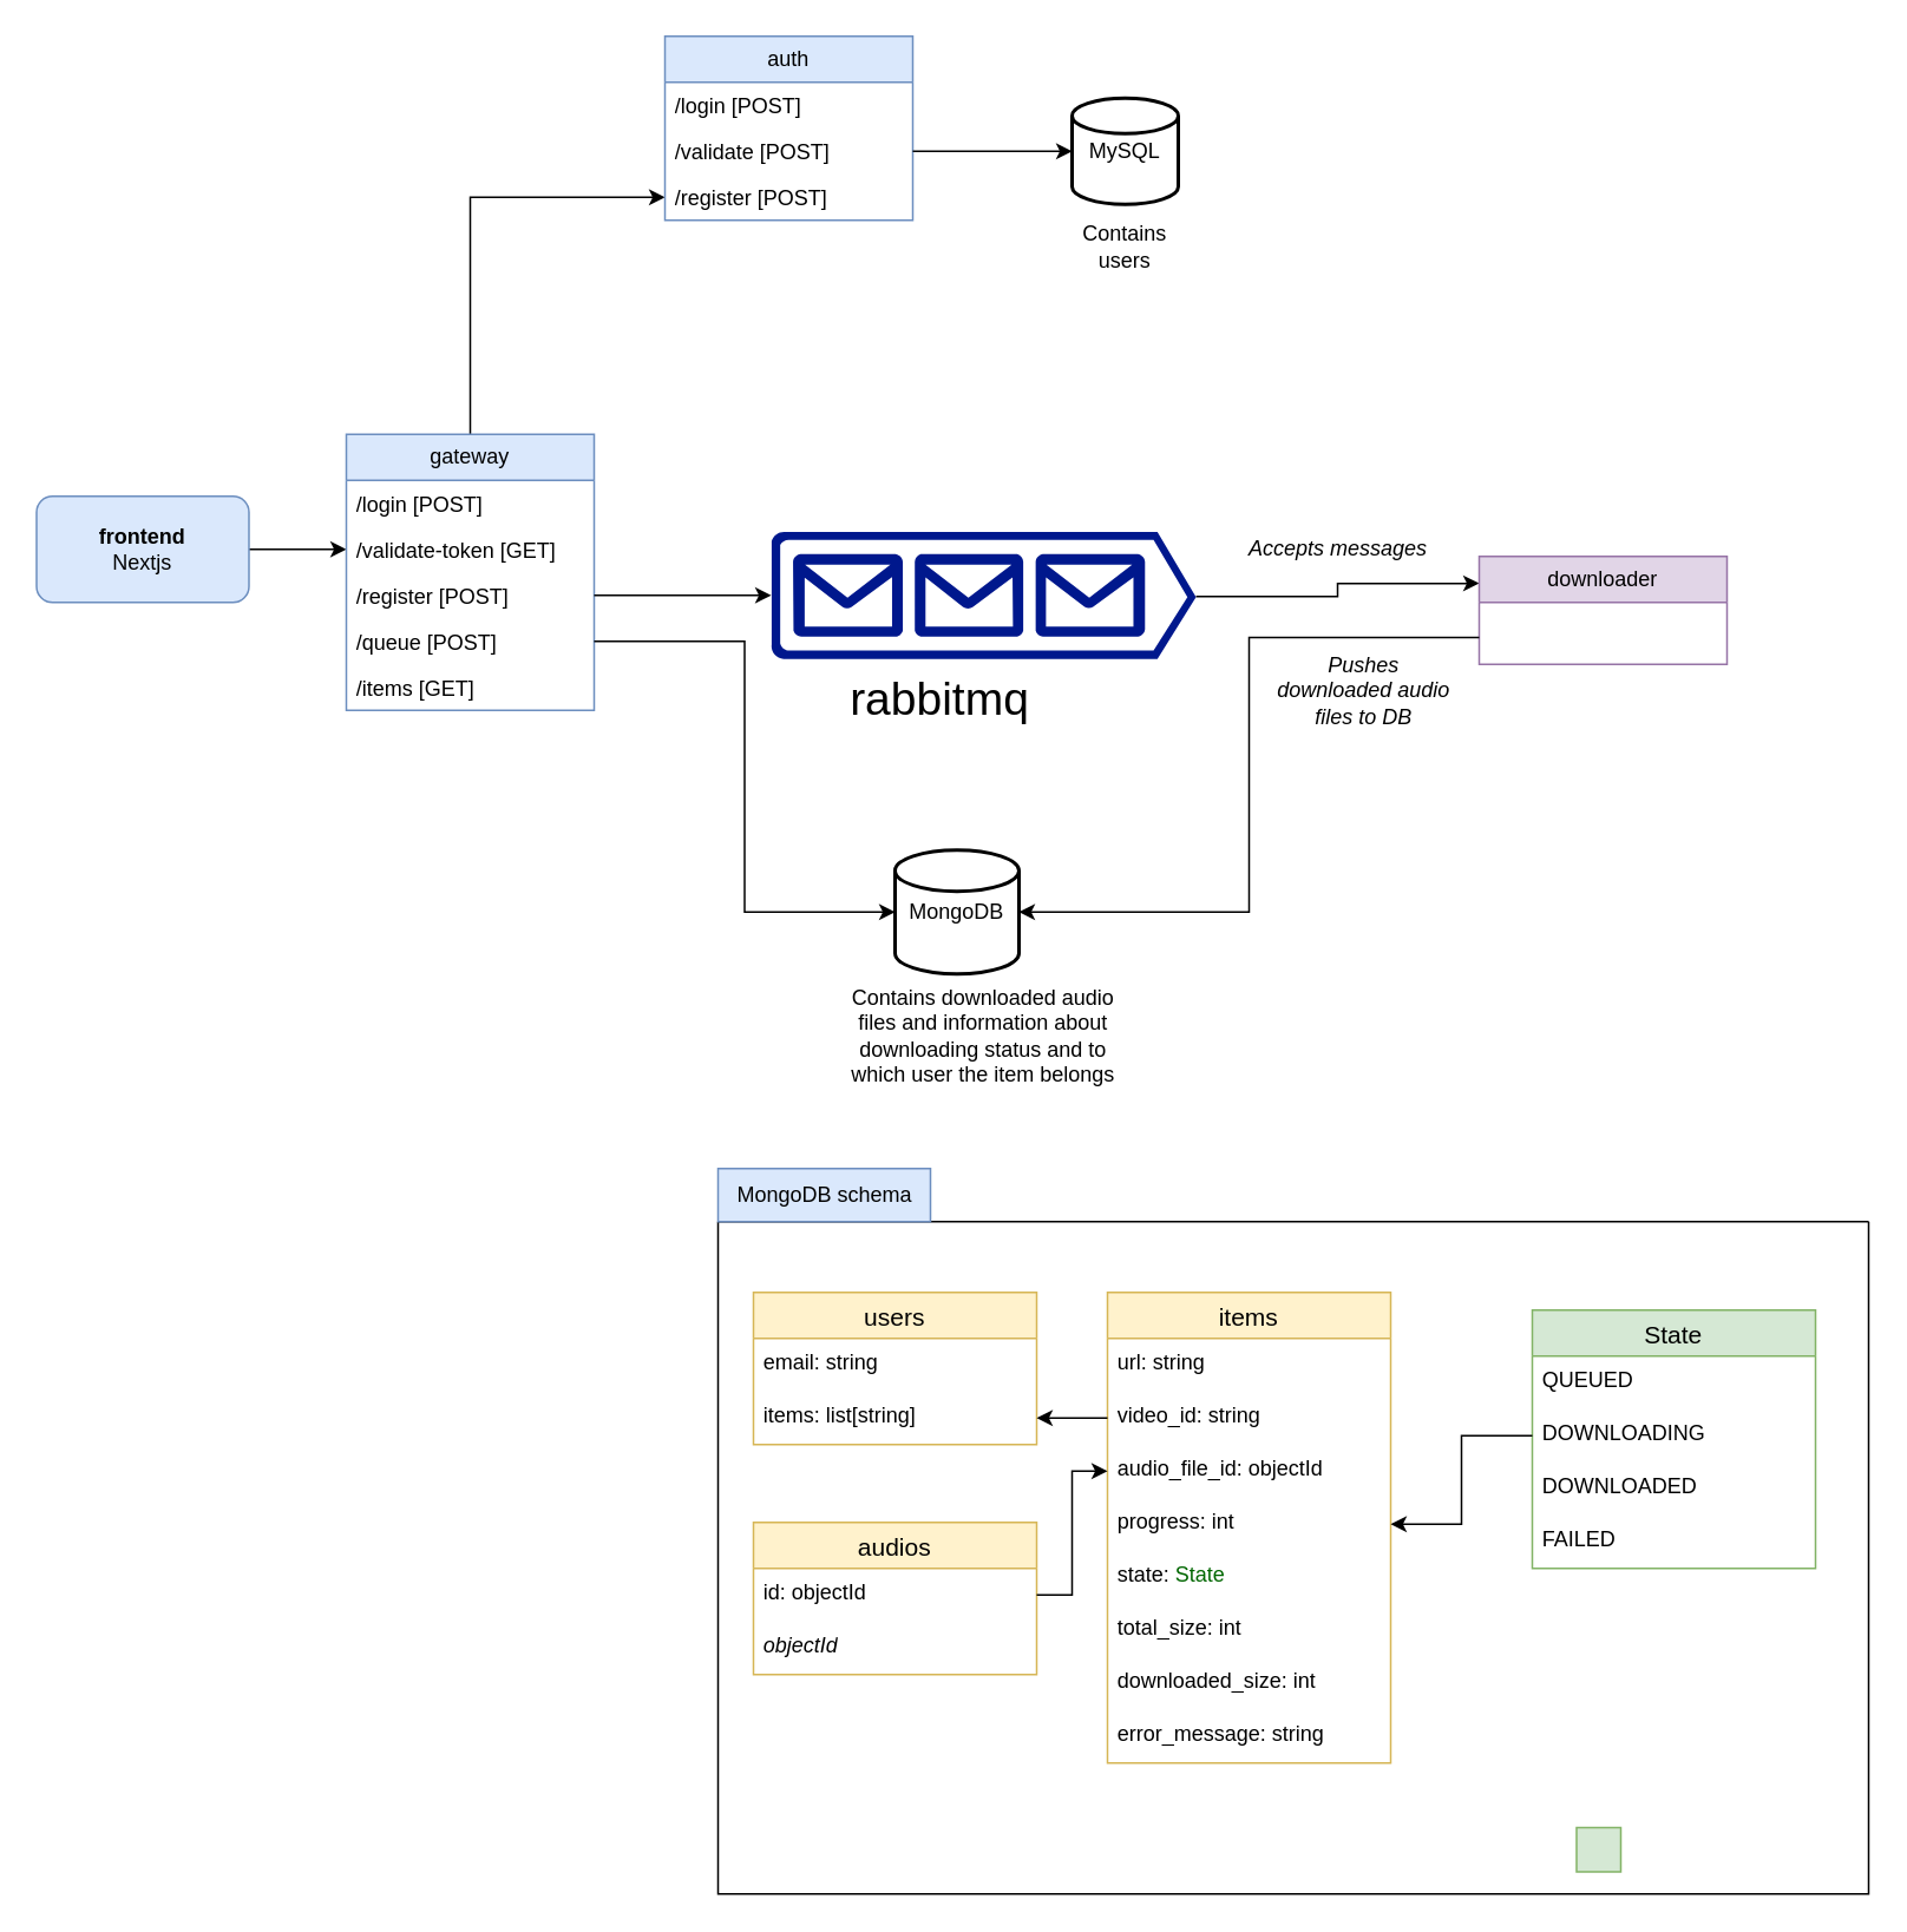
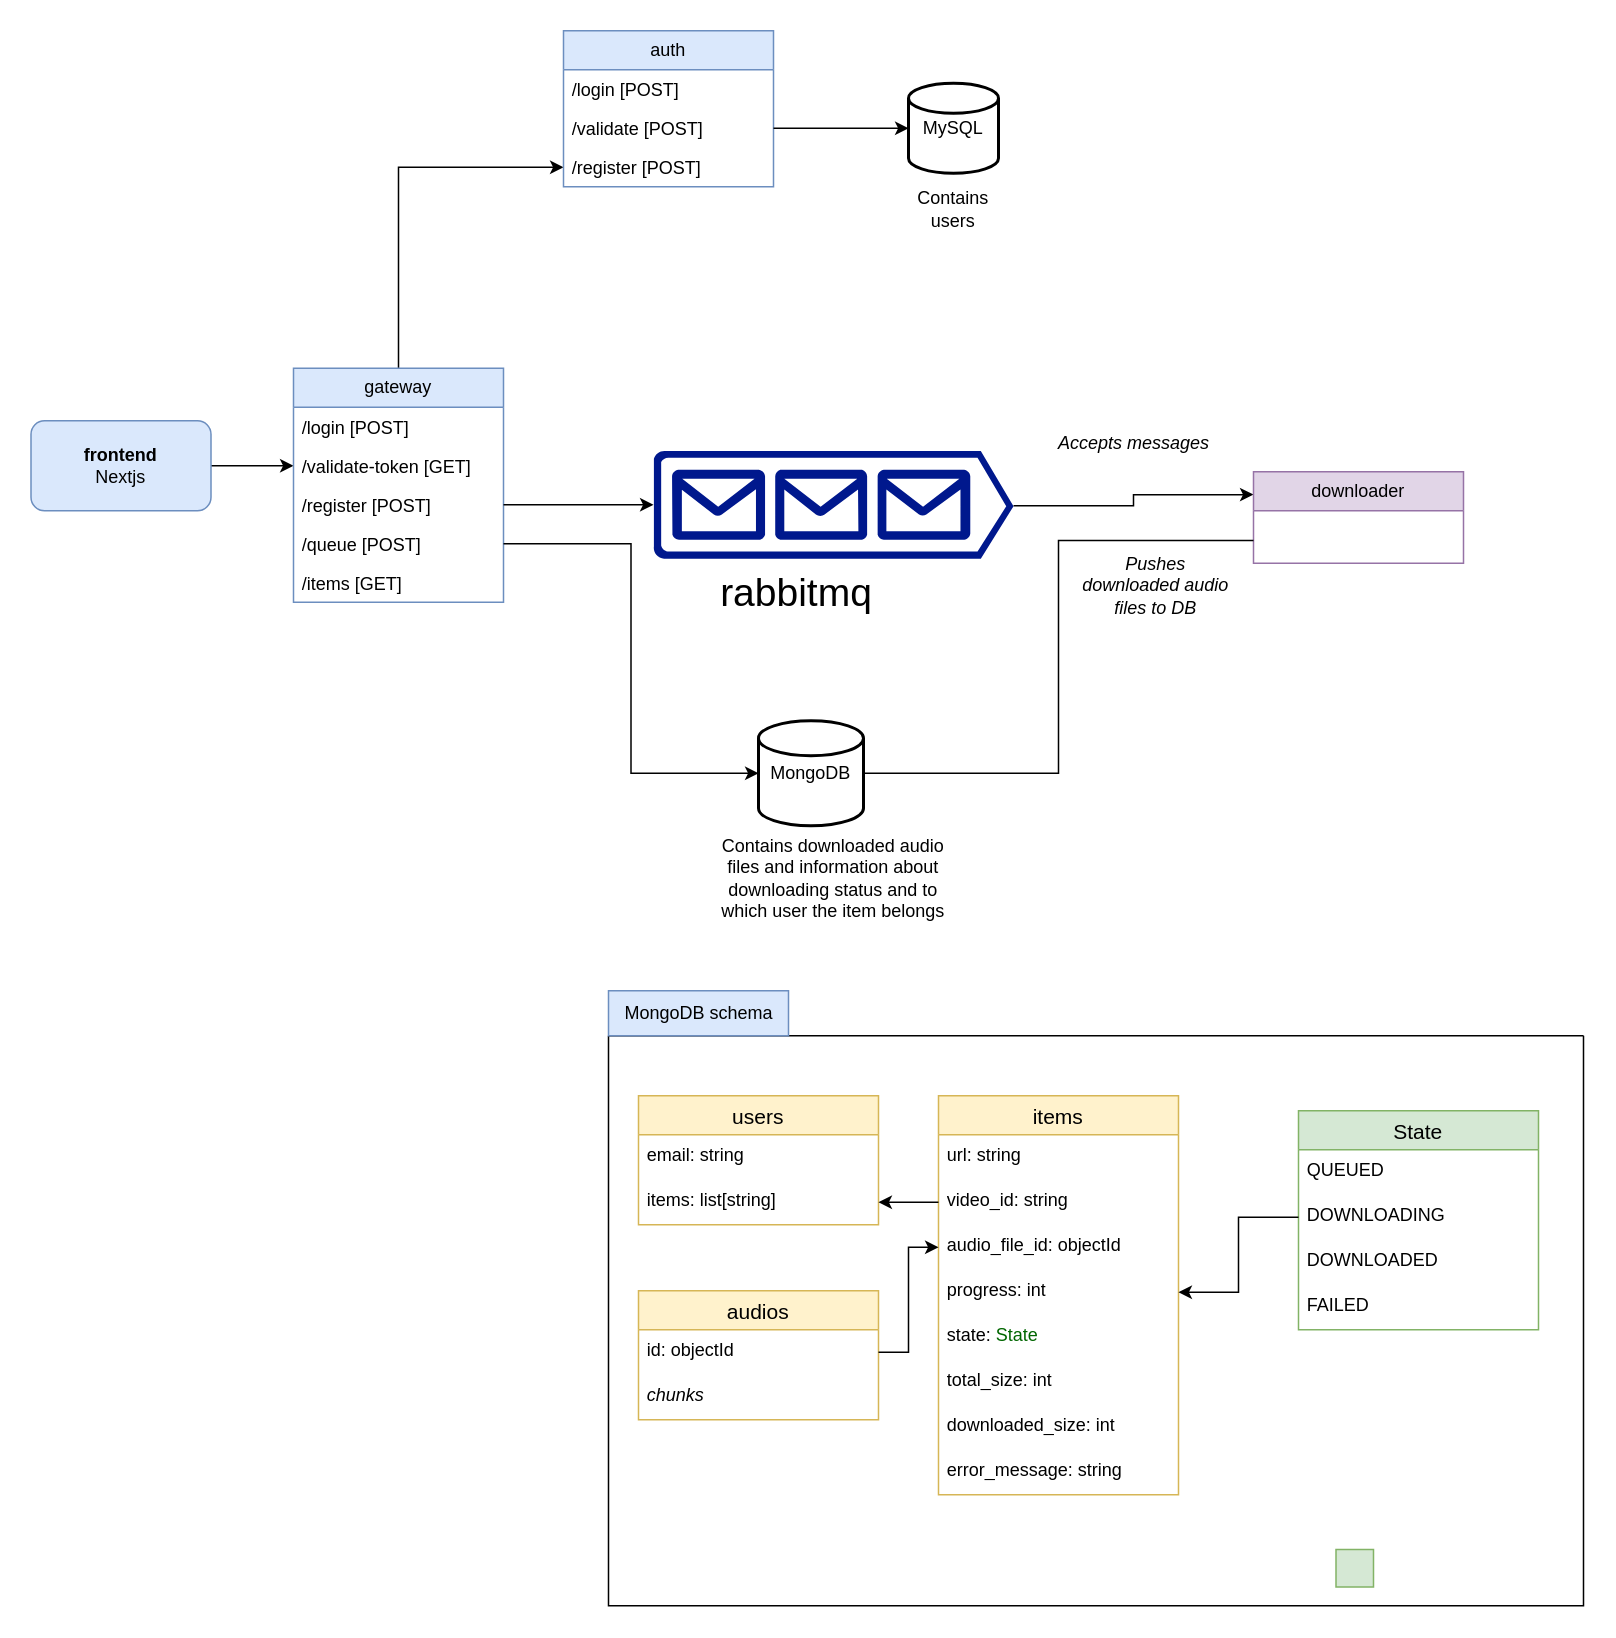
- <mxCell id="53" value="Accepts messages" style="text;html=1;align=center;verticalAlign=middle;resizable=0;points=[];autosize=1;strokeColor=none;fillColor=none;fontStyle=2" vertex="1" parent="1"><mxGeometry x="695" y="295" width="120" height="30" as="geometry" /></mxCell>
+ <mxCell id="53" value="Accepts messages" style="text;html=1;align=center;verticalAlign=middle;resizable=0;points=[];autosize=1;strokeColor=none;fillColor=none;fontStyle=2" vertex="1" parent="1"><mxGeometry x="695" y="280" width="120" height="30" as="geometry" /></mxCell>
- <mxCell id="24" style="edgeStyle=orthogonalEdgeStyle;rounded=0;orthogonalLoop=1;jettySize=auto;html=1;exitX=0;exitY=0.75;exitDx=0;exitDy=0;entryX=1;entryY=0.5;entryDx=0;entryDy=0;entryPerimeter=0;" parent="1" target="22" edge="1" source="20"><mxGeometry relative="1" as="geometry"><mxPoint x="775" y="362" as="sourcePoint" /></mxGeometry></mxCell>
+ <mxCell id="24" style="edgeStyle=orthogonalEdgeStyle;rounded=0;orthogonalLoop=1;jettySize=auto;html=1;exitX=0;exitY=0.75;exitDx=0;exitDy=0;entryX=1;entryY=0.5;entryDx=0;entryDy=0;entryPerimeter=0;endArrow=none;" parent="1" target="22" edge="1" source="20"><mxGeometry relative="1" as="geometry"><mxPoint x="775" y="362" as="sourcePoint" /></mxGeometry></mxCell>
- <mxCell id="47" value="&lt;i&gt;objectId&lt;/i&gt;" style="text;strokeColor=none;fillColor=none;spacingLeft=4;spacingRight=4;overflow=hidden;rotatable=0;points=[[0,0.5],[1,0.5]];portConstraint=eastwest;fontSize=12;whiteSpace=wrap;html=1;" vertex="1" parent="45"><mxGeometry y="56" width="160" height="30" as="geometry" /></mxCell>
+ <mxCell id="47" value="&lt;i&gt;chunks&lt;/i&gt;" style="text;strokeColor=none;fillColor=none;spacingLeft=4;spacingRight=4;overflow=hidden;rotatable=0;points=[[0,0.5],[1,0.5]];portConstraint=eastwest;fontSize=12;whiteSpace=wrap;html=1;" vertex="1" parent="45"><mxGeometry y="56" width="160" height="30" as="geometry" /></mxCell>
